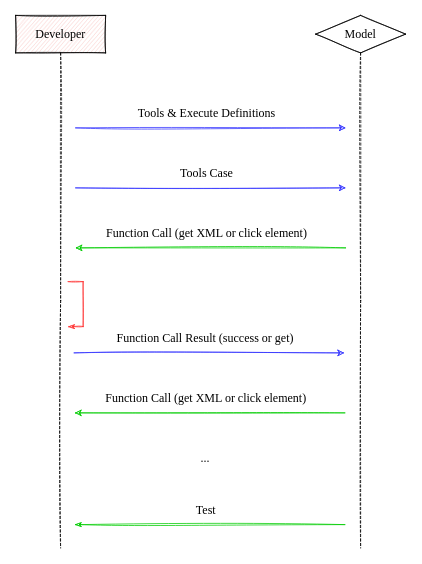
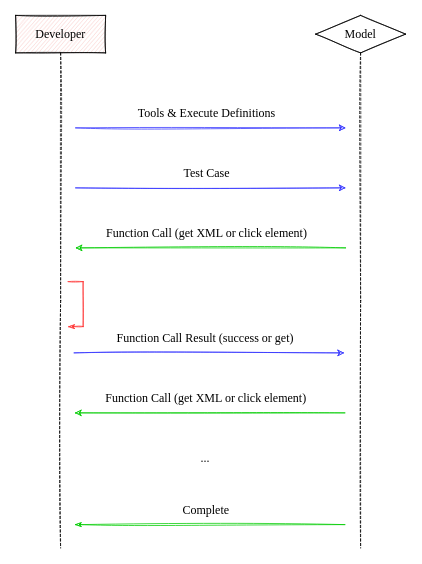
- <mxCell id="9" value="Tools Case" style="text;html=1;strokeColor=none;fillColor=none;align=center;verticalAlign=middle;whiteSpace=wrap;rounded=0;sketch=1;fontSize=16;fontFamily=Comic Sans MS;" vertex="1" parent="1"><mxGeometry x="110" y="220" width="330" height="20" as="geometry" /></mxCell>
+ <mxCell id="9" value="Test Case" style="text;html=1;strokeColor=none;fillColor=none;align=center;verticalAlign=middle;whiteSpace=wrap;rounded=0;sketch=1;fontSize=16;fontFamily=Comic Sans MS;" vertex="1" parent="1"><mxGeometry x="110" y="220" width="330" height="20" as="geometry" /></mxCell>
- <mxCell id="16" value="Test" style="text;html=1;strokeColor=none;fillColor=none;align=center;verticalAlign=middle;whiteSpace=wrap;rounded=0;sketch=1;fontSize=16;fontFamily=Comic Sans MS;" vertex="1" parent="1"><mxGeometry x="109" y="669" width="330" height="20" as="geometry" /></mxCell>
+ <mxCell id="16" value="Complete" style="text;html=1;strokeColor=none;fillColor=none;align=center;verticalAlign=middle;whiteSpace=wrap;rounded=0;sketch=1;fontSize=16;fontFamily=Comic Sans MS;" vertex="1" parent="1"><mxGeometry x="109" y="669" width="330" height="20" as="geometry" /></mxCell>
